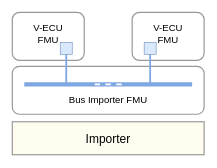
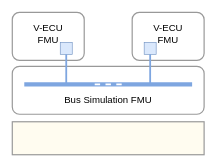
- <mxCell id="14" value="&lt;font style=&quot;font-size: 16px;&quot;&gt;Bus Importer FMU&lt;/font&gt;" style="text;html=1;strokeColor=none;fillColor=none;align=center;verticalAlign=middle;whiteSpace=wrap;rounded=0;movable=1;resizable=1;rotatable=1;deletable=1;editable=1;connectable=1;" vertex="1" parent="1"><mxGeometry x="95" y="150" width="170" height="30" as="geometry" /></mxCell>
+ <mxCell id="14" value="&lt;font style=&quot;font-size: 16px;&quot;&gt;Bus Simulation FMU&lt;/font&gt;" style="text;html=1;strokeColor=none;fillColor=none;align=center;verticalAlign=middle;whiteSpace=wrap;rounded=0;movable=1;resizable=1;rotatable=1;deletable=1;editable=1;connectable=1;" vertex="1" parent="1"><mxGeometry x="95" y="150" width="170" height="30" as="geometry" /></mxCell>
- <mxCell id="7" value="&lt;font style=&quot;font-size: 20px;&quot;&gt;Importer&lt;/font&gt;" style="text;html=1;strokeColor=none;fillColor=none;align=center;verticalAlign=middle;whiteSpace=wrap;rounded=0;" parent="1" vertex="1"><mxGeometry x="150" y="215" width="60" height="30" as="geometry" /></mxCell>
